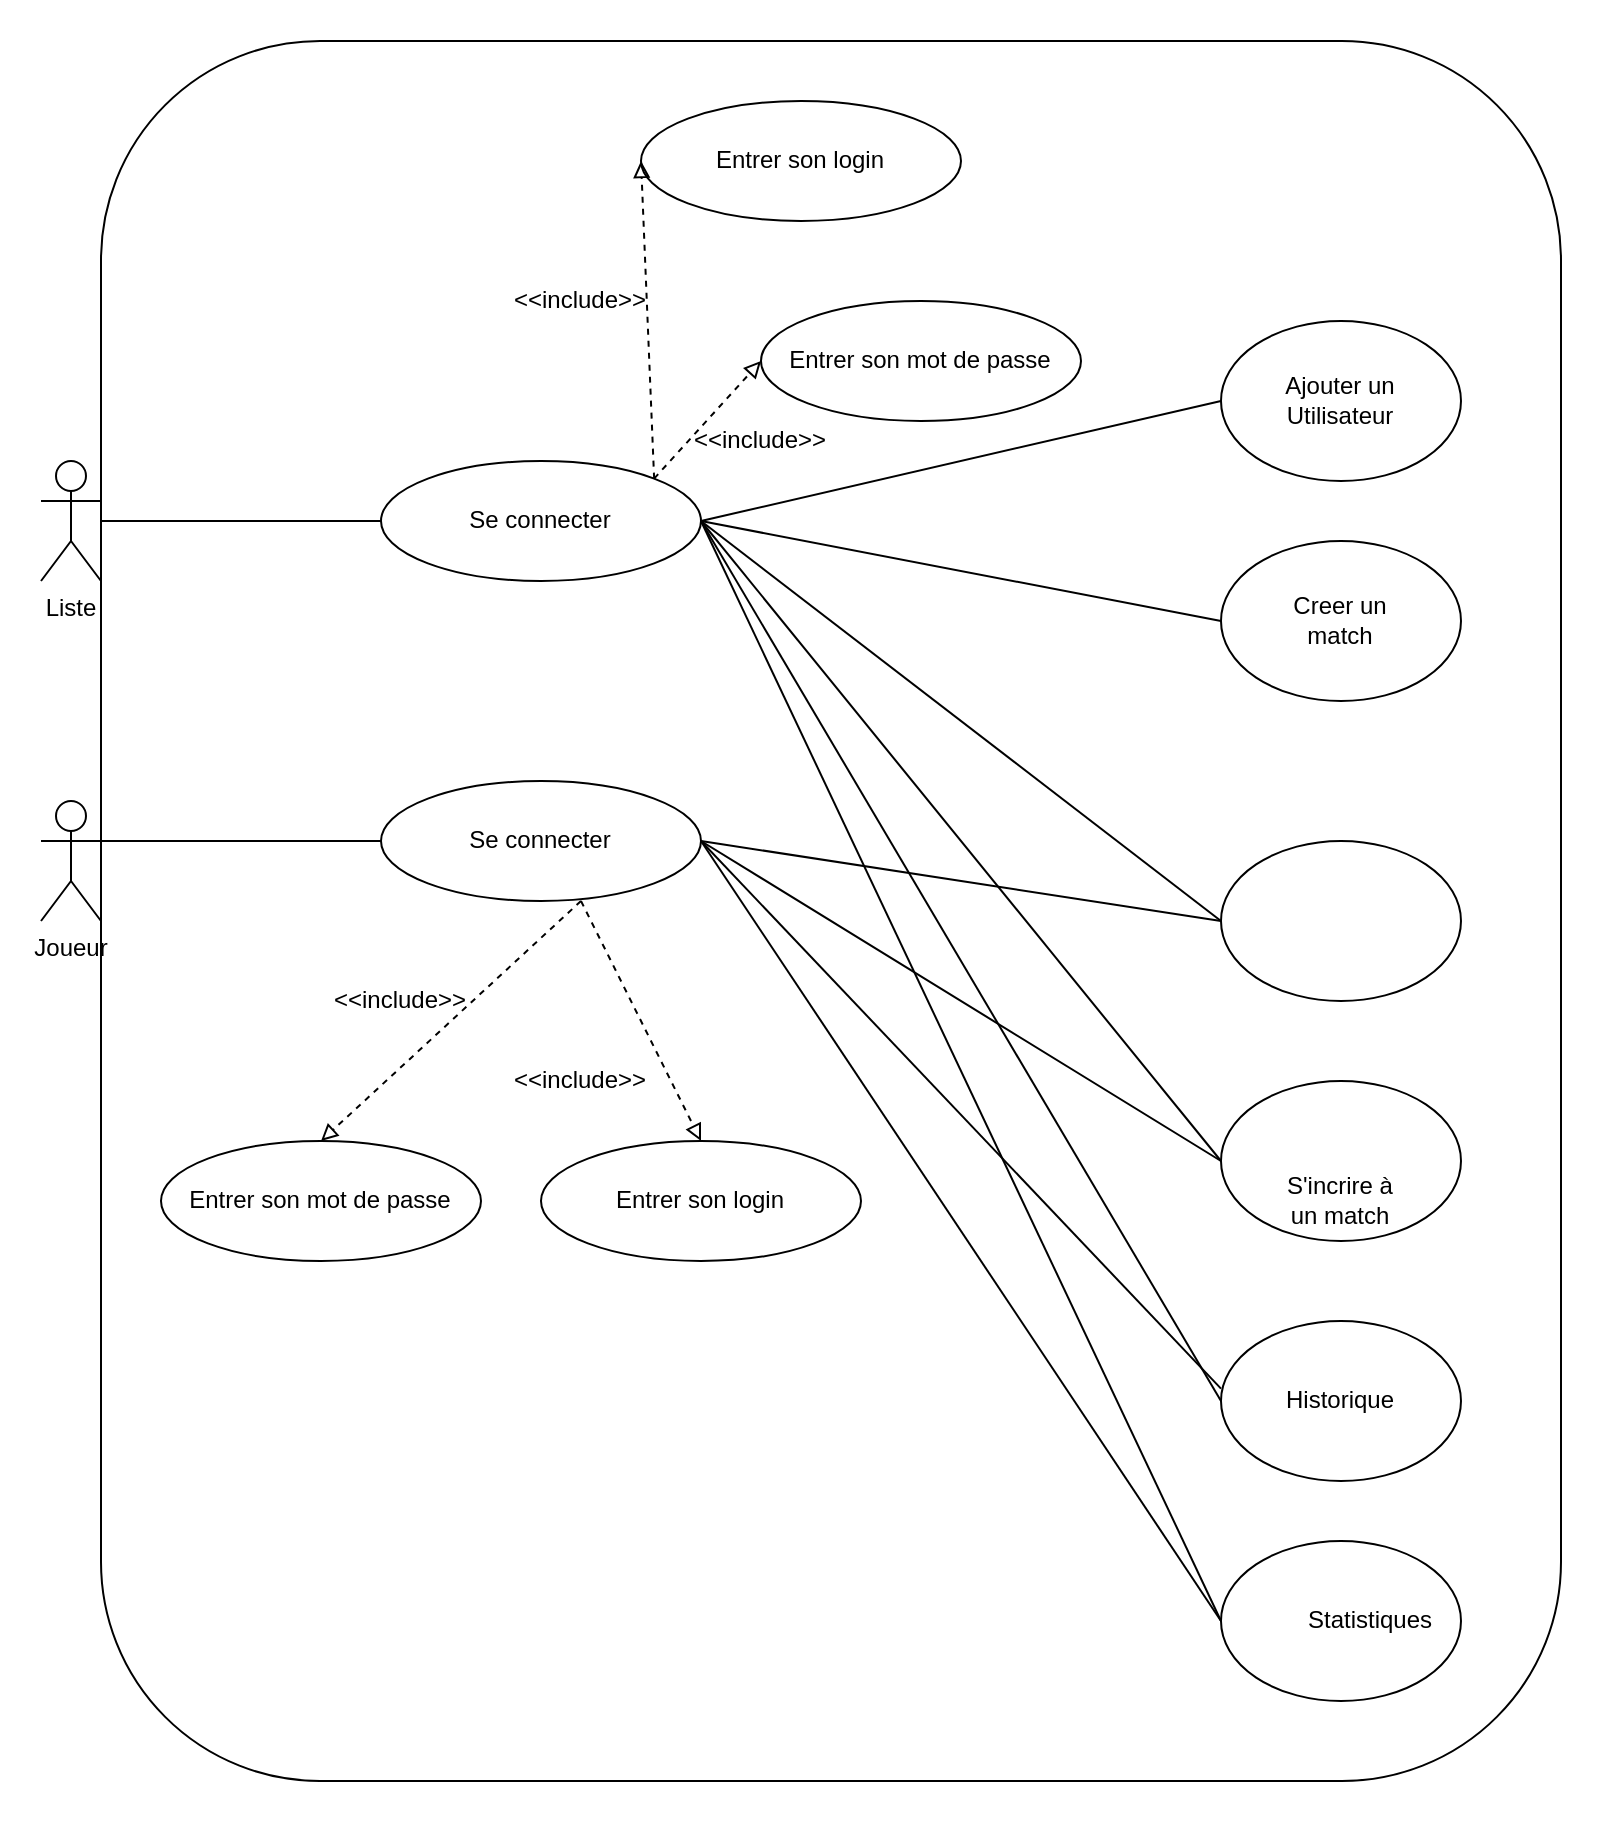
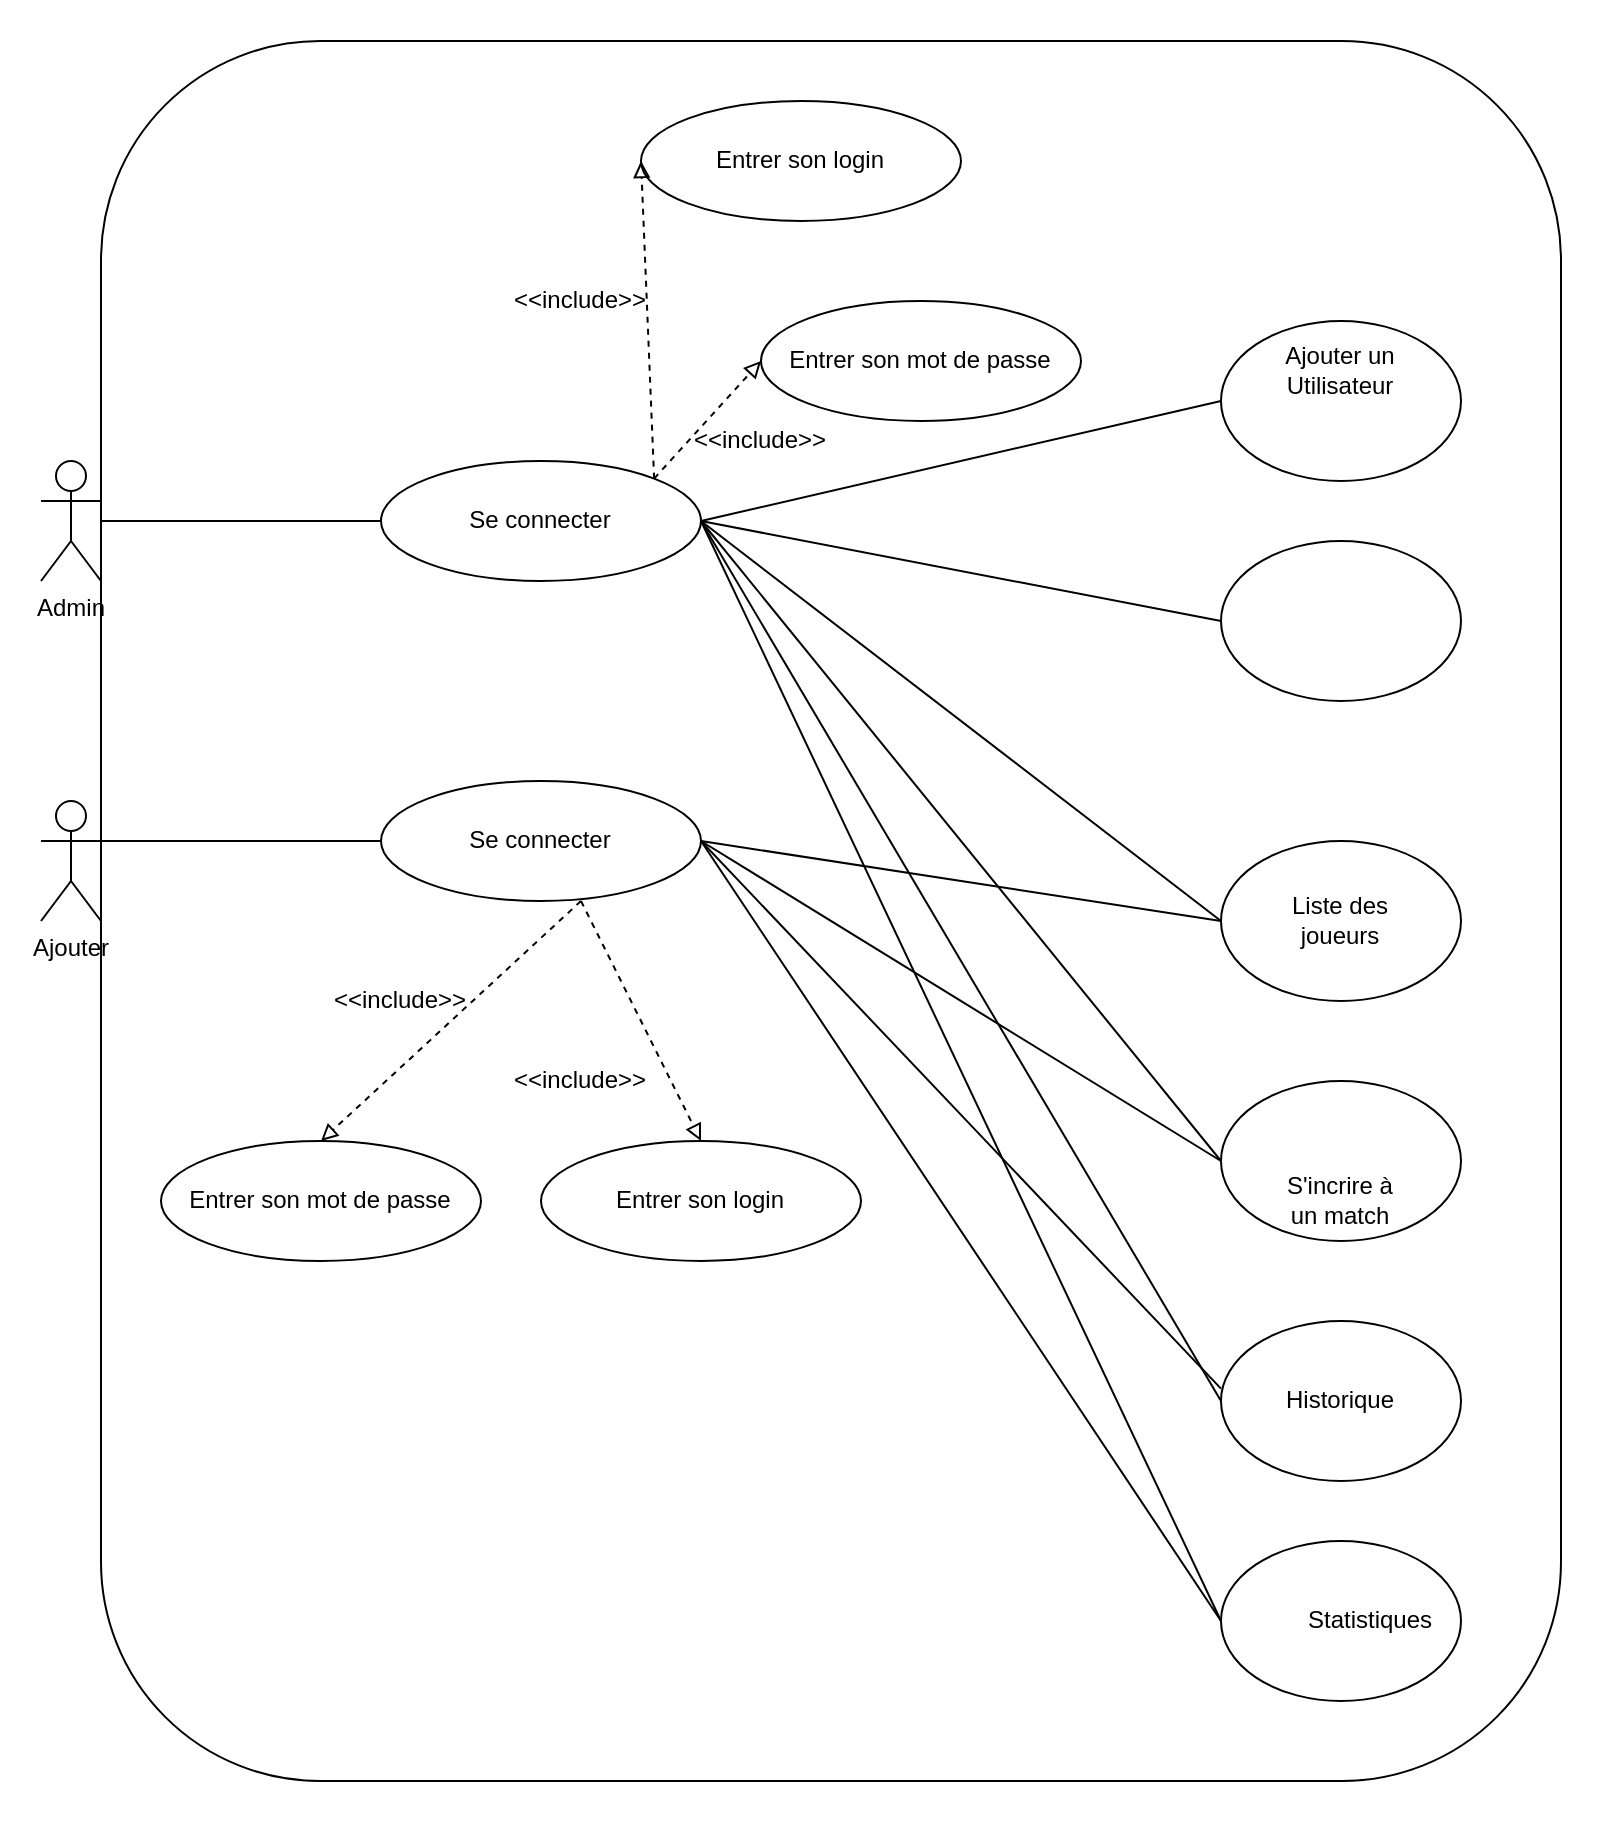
- <mxCell id="7" value="Ajouter un Utilisateur" style="text;html=1;strokeColor=none;fillColor=none;align=center;verticalAlign=middle;whiteSpace=wrap;rounded=0;" vertex="1" parent="1"><mxGeometry x="640" y="190" width="60" height="20" as="geometry" /></mxCell>
+ <mxCell id="7" value="Ajouter un Utilisateur" style="text;html=1;strokeColor=none;fillColor=none;align=center;verticalAlign=middle;whiteSpace=wrap;rounded=0;" vertex="1" parent="1"><mxGeometry x="640" y="175" width="60" height="20" as="geometry" /></mxCell>
- <mxCell id="3" value="Liste" style="shape=umlActor;verticalLabelPosition=bottom;verticalAlign=top;html=1;outlineConnect=0;" vertex="1" parent="1"><mxGeometry x="20" y="230" width="30" height="60" as="geometry" /></mxCell>
+ <mxCell id="3" value="Admin" style="shape=umlActor;verticalLabelPosition=bottom;verticalAlign=top;html=1;outlineConnect=0;" vertex="1" parent="1"><mxGeometry x="20" y="230" width="30" height="60" as="geometry" /></mxCell>
- <mxCell id="12" value="Creer un match" style="text;html=1;strokeColor=none;fillColor=none;align=center;verticalAlign=middle;whiteSpace=wrap;rounded=0;" vertex="1" parent="1"><mxGeometry x="640" y="300" width="60" height="20" as="geometry" /></mxCell>
+ <mxCell id="32" value="Liste des joueurs" style="text;html=1;strokeColor=none;fillColor=none;align=center;verticalAlign=middle;whiteSpace=wrap;rounded=0;" vertex="1" parent="1"><mxGeometry x="640" y="450" width="60" height="20" as="geometry" /></mxCell>
- <mxCell id="4" value="Joueur" style="shape=umlActor;verticalLabelPosition=bottom;verticalAlign=top;html=1;outlineConnect=0;" vertex="1" parent="1"><mxGeometry x="20" y="400" width="30" height="60" as="geometry" /></mxCell>
+ <mxCell id="4" value="Ajouter" style="shape=umlActor;verticalLabelPosition=bottom;verticalAlign=top;html=1;outlineConnect=0;" vertex="1" parent="1"><mxGeometry x="20" y="400" width="30" height="60" as="geometry" /></mxCell>
